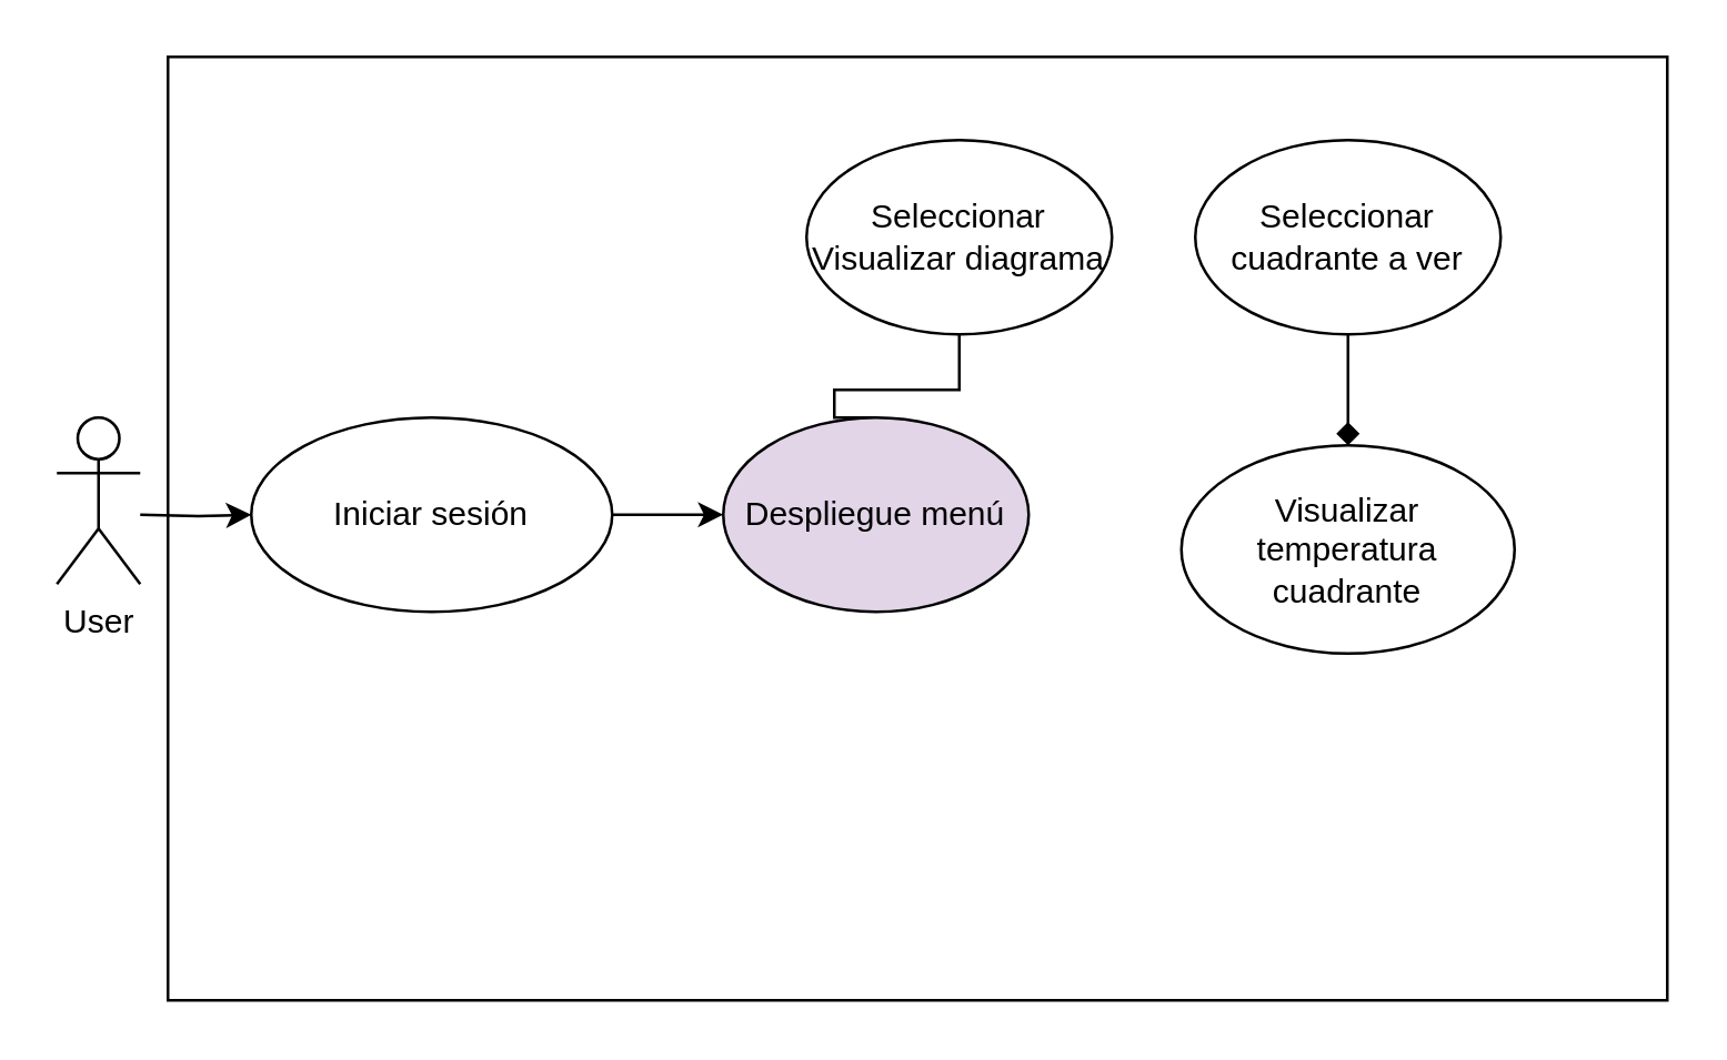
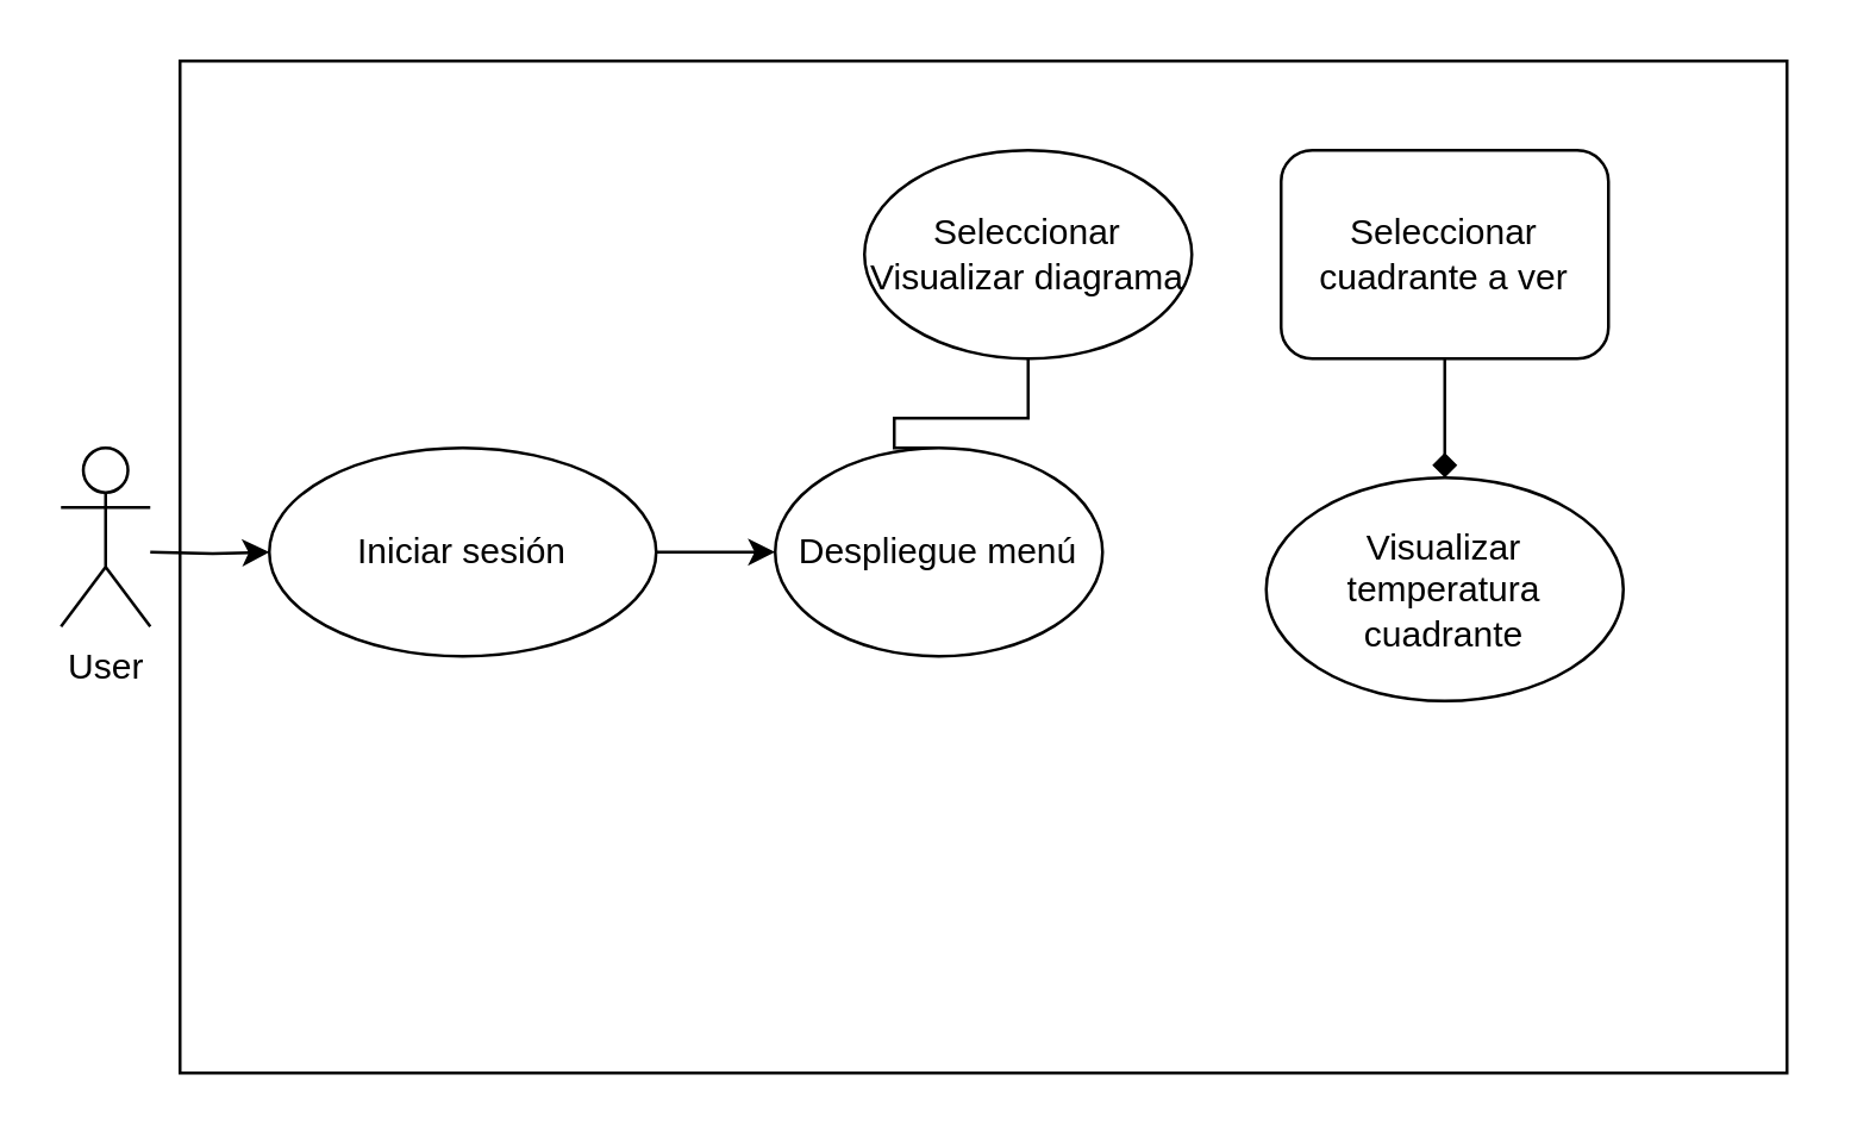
- <mxCell id="13" value="Seleccionar cuadrante a ver" style="ellipse;whiteSpace=wrap;html=1;" vertex="1" parent="1"><mxGeometry x="430" y="50" width="110" height="70" as="geometry" /></mxCell>
+ <mxCell id="13" value="Seleccionar cuadrante a ver" style="whiteSpace=wrap;html=1;rounded=1;" vertex="1" parent="1"><mxGeometry x="430" y="50" width="110" height="70" as="geometry" /></mxCell>
- <mxCell id="9" value="Despliegue menú" style="ellipse;whiteSpace=wrap;html=1;fillColor=#e1d5e7;" vertex="1" parent="1"><mxGeometry x="260" y="150" width="110" height="70" as="geometry" /></mxCell>
+ <mxCell id="9" value="Despliegue menú" style="ellipse;whiteSpace=wrap;html=1;" vertex="1" parent="1"><mxGeometry x="260" y="150" width="110" height="70" as="geometry" /></mxCell>
